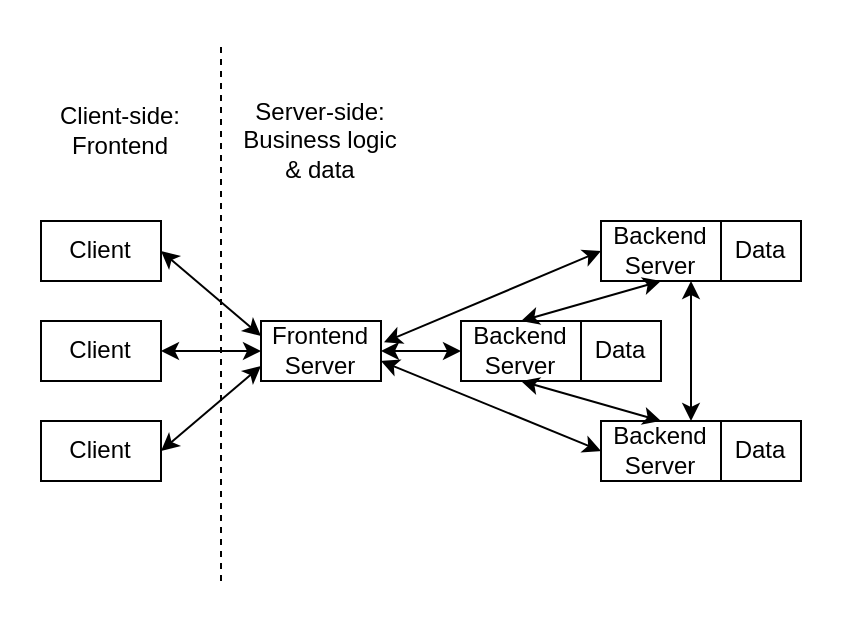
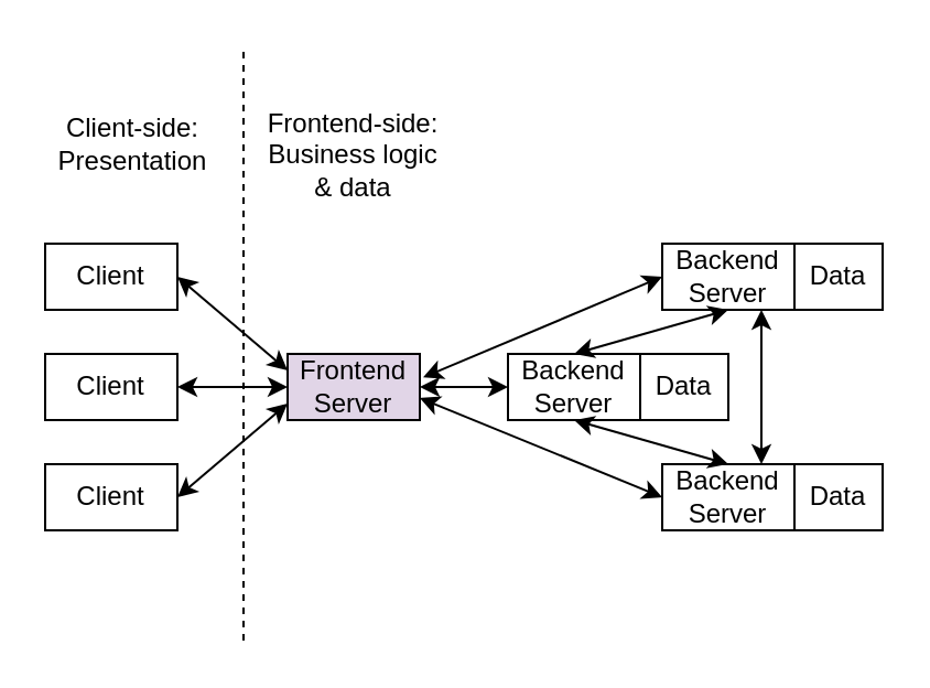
- <mxCell id="22" value="Client-side:&lt;br&gt;Frontend" style="text;html=1;strokeColor=none;fillColor=none;align=center;verticalAlign=middle;whiteSpace=wrap;rounded=0;" vertex="1" parent="1"><mxGeometry x="20" y="50" width="80" height="30" as="geometry" /></mxCell>
+ <mxCell id="22" value="Client-side:&lt;br&gt;Presentation" style="text;html=1;strokeColor=none;fillColor=none;align=center;verticalAlign=middle;whiteSpace=wrap;rounded=0;" vertex="1" parent="1"><mxGeometry x="20" y="50" width="80" height="30" as="geometry" /></mxCell>
- <mxCell id="23" value="Server-side:&lt;br&gt;Business logic &amp;amp; data" style="text;html=1;strokeColor=none;fillColor=none;align=center;verticalAlign=middle;whiteSpace=wrap;rounded=0;" vertex="1" parent="1"><mxGeometry x="120" y="50" width="80" height="40" as="geometry" /></mxCell>
+ <mxCell id="23" value="Frontend-side:&lt;br&gt;Business logic &amp;amp; data" style="text;html=1;strokeColor=none;fillColor=none;align=center;verticalAlign=middle;whiteSpace=wrap;rounded=0;" vertex="1" parent="1"><mxGeometry x="120" y="50" width="80" height="40" as="geometry" /></mxCell>
- <mxCell id="3" value="Frontend Server" style="rounded=0;whiteSpace=wrap;html=1;" vertex="1" parent="1"><mxGeometry x="130" y="160" width="60" height="30" as="geometry" /></mxCell>
+ <mxCell id="3" value="Frontend Server" style="rounded=0;whiteSpace=wrap;html=1;fillColor=#e1d5e7;" vertex="1" parent="1"><mxGeometry x="130" y="160" width="60" height="30" as="geometry" /></mxCell>
